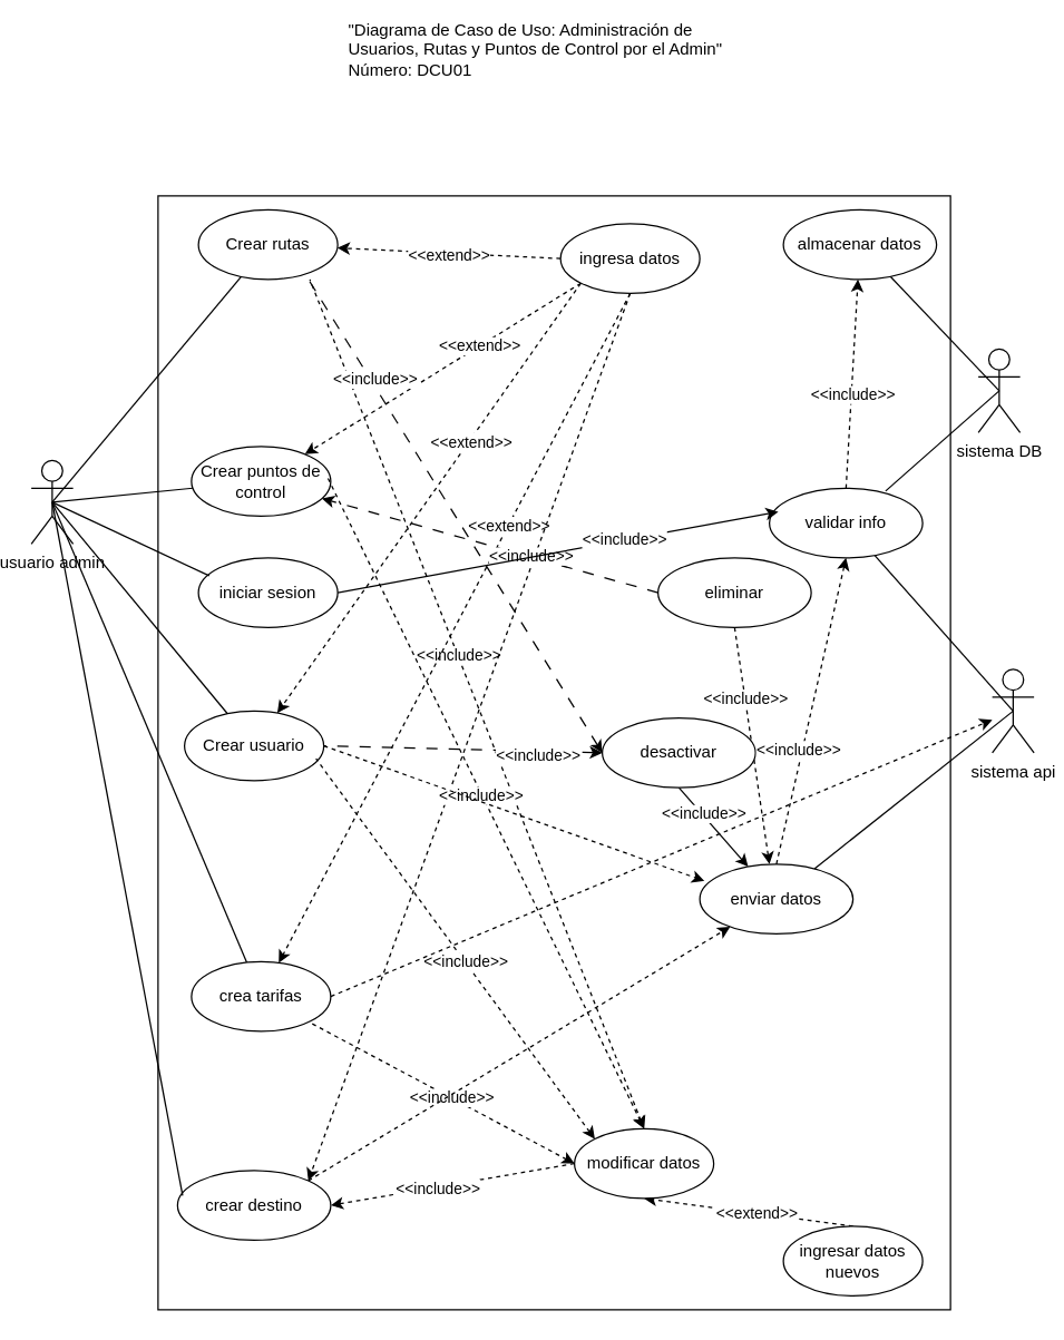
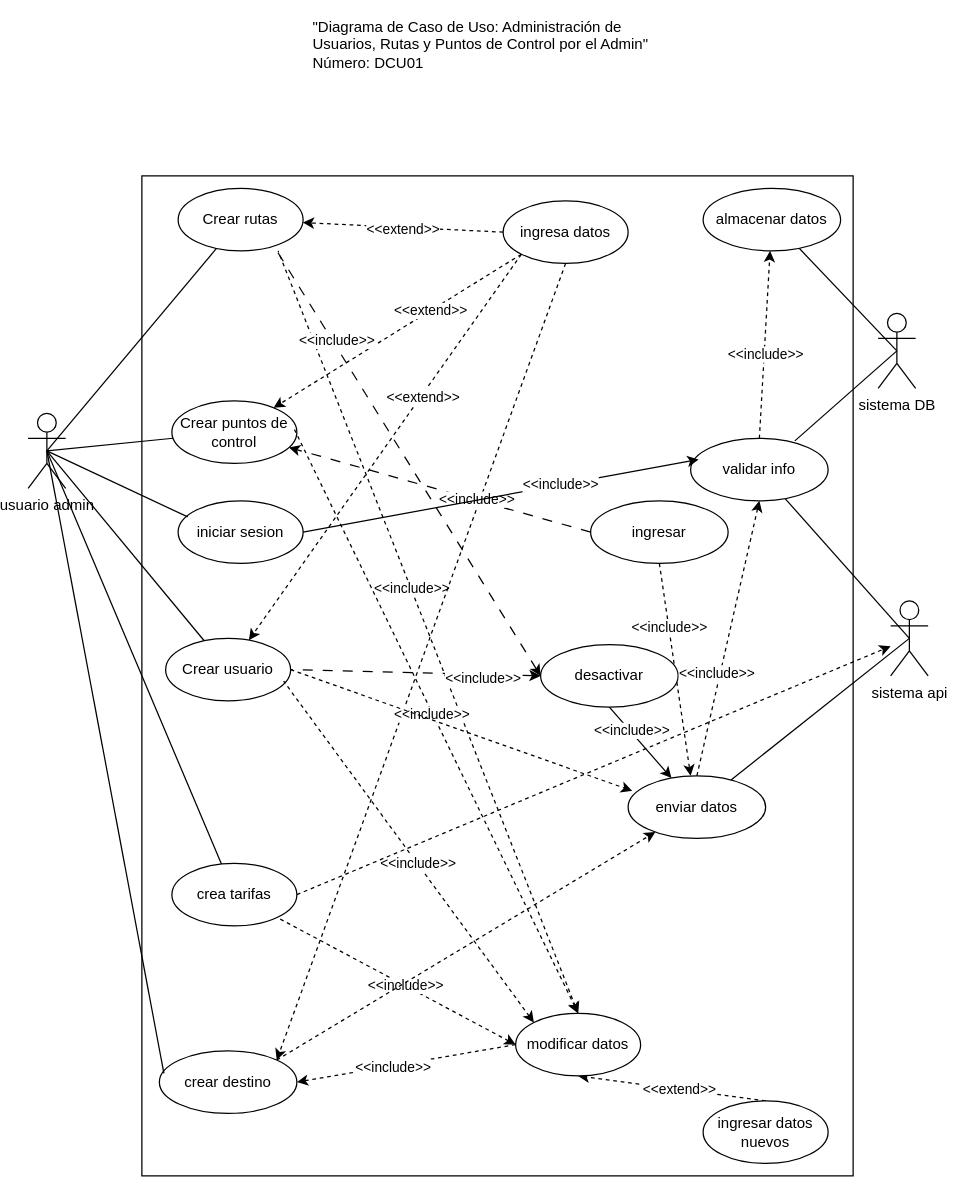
- <mxCell id="46" value="eliminar" style="ellipse;whiteSpace=wrap;html=1;" vertex="1" parent="1"><mxGeometry x="470" y="400" width="110" height="50" as="geometry" /></mxCell>
+ <mxCell id="46" value="ingresar" style="ellipse;whiteSpace=wrap;html=1;" vertex="1" parent="1"><mxGeometry x="470" y="400" width="110" height="50" as="geometry" /></mxCell>
- <mxCell id="27" style="rounded=0;orthogonalLoop=1;jettySize=auto;html=1;exitX=0.5;exitY=1;exitDx=0;exitDy=0;dashed=1;" edge="1" parent="1" source="32" target="10"><mxGeometry relative="1" as="geometry" /></mxCell>
- <mxCell id="28" value="&amp;lt;&amp;lt;extend&amp;gt;&amp;gt;" style="edgeLabel;html=1;align=center;verticalAlign=middle;resizable=0;points=[];" vertex="1" connectable="0" parent="27"><mxGeometry x="-0.306" relative="1" as="geometry"><mxPoint as="offset" /></mxGeometry></mxCell>
